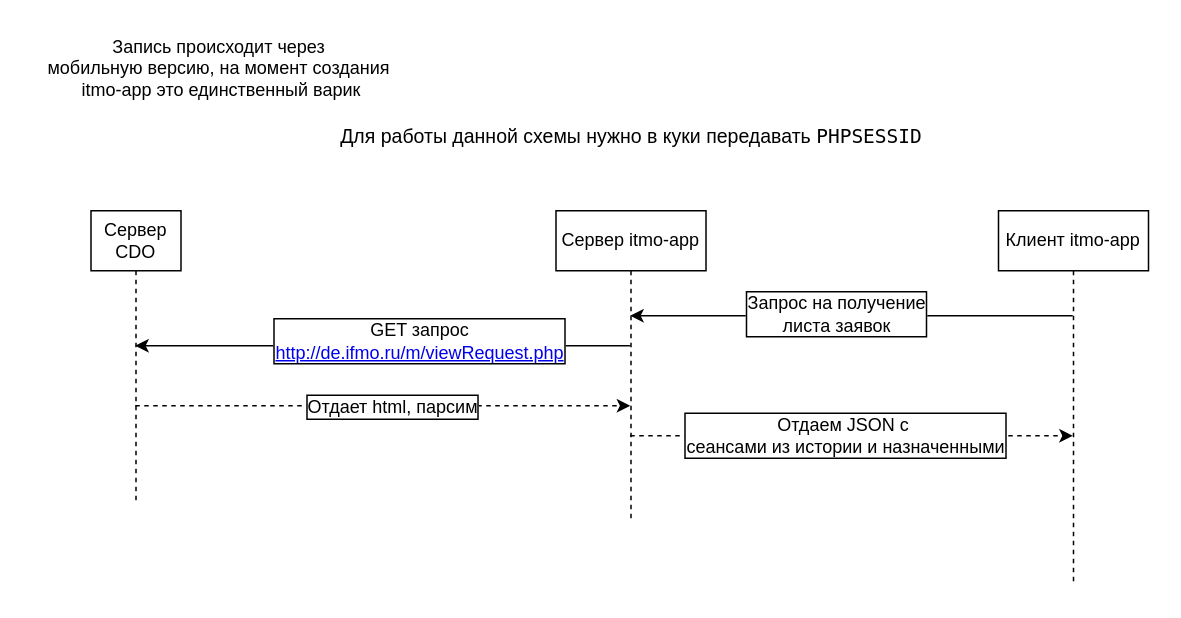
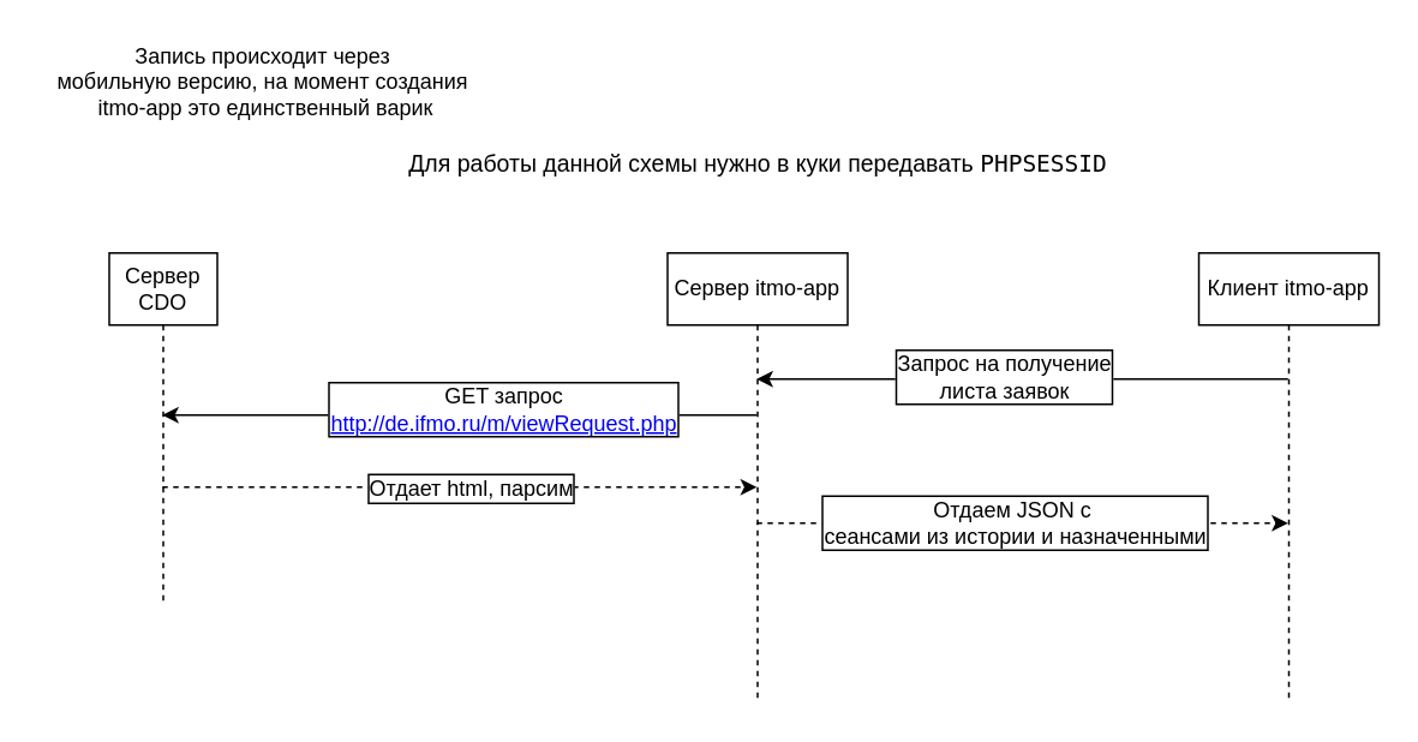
- <mxCell id="9" value="&lt;span style=&quot;white-space: nowrap&quot;&gt;Сервер itmo-app&lt;/span&gt;" style="shape=umlLifeline;perimeter=lifelinePerimeter;whiteSpace=wrap;html=1;container=1;collapsible=0;recursiveResize=0;outlineConnect=0;" parent="1" vertex="1"><mxGeometry x="370" y="140" width="100" height="205" as="geometry" /></mxCell>
+ <mxCell id="9" value="&lt;span style=&quot;white-space: nowrap&quot;&gt;Сервер itmo-app&lt;/span&gt;" style="shape=umlLifeline;perimeter=lifelinePerimeter;whiteSpace=wrap;html=1;container=1;collapsible=0;recursiveResize=0;outlineConnect=0;" parent="1" vertex="1"><mxGeometry x="370" y="140" width="100" height="250" as="geometry" /></mxCell>
